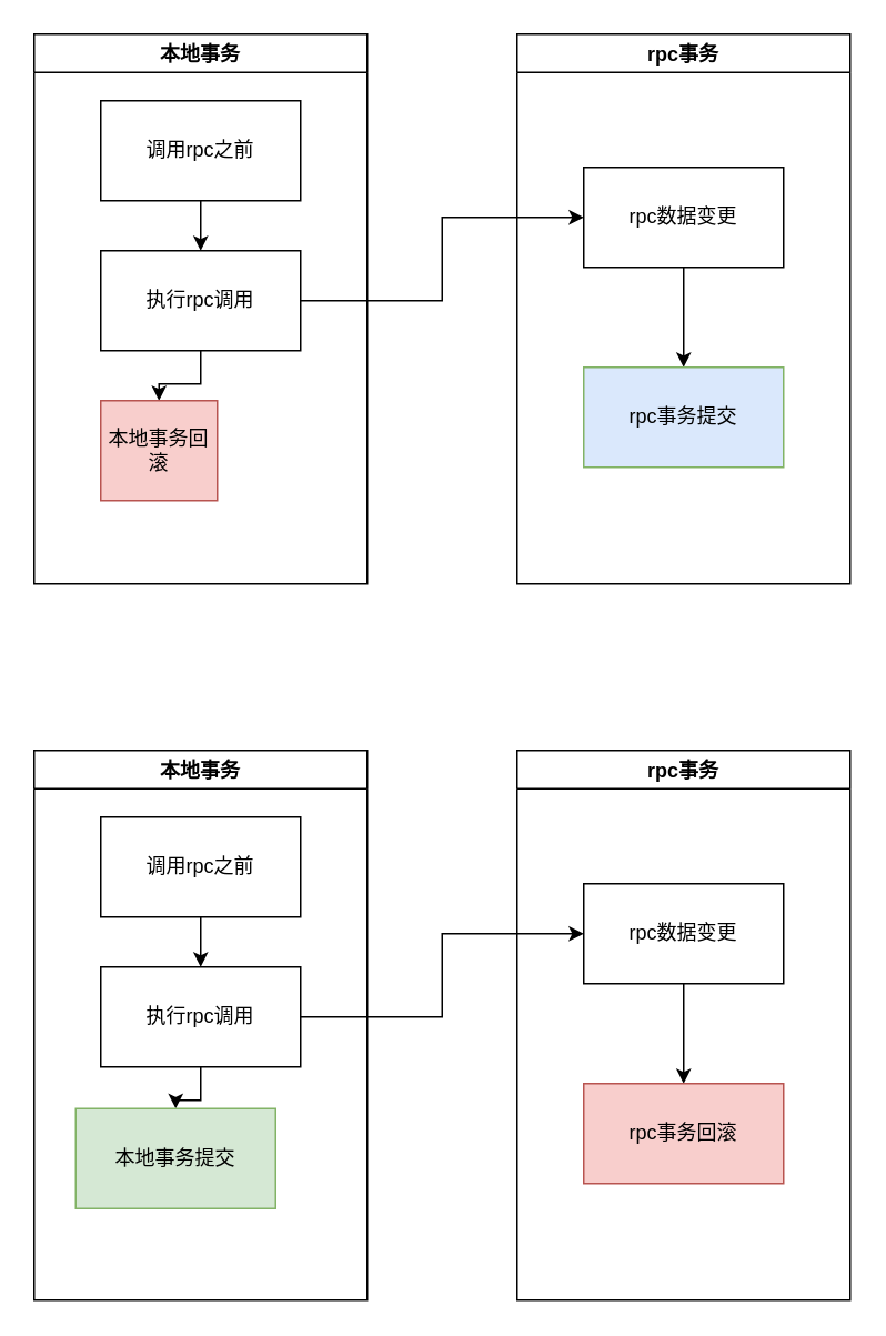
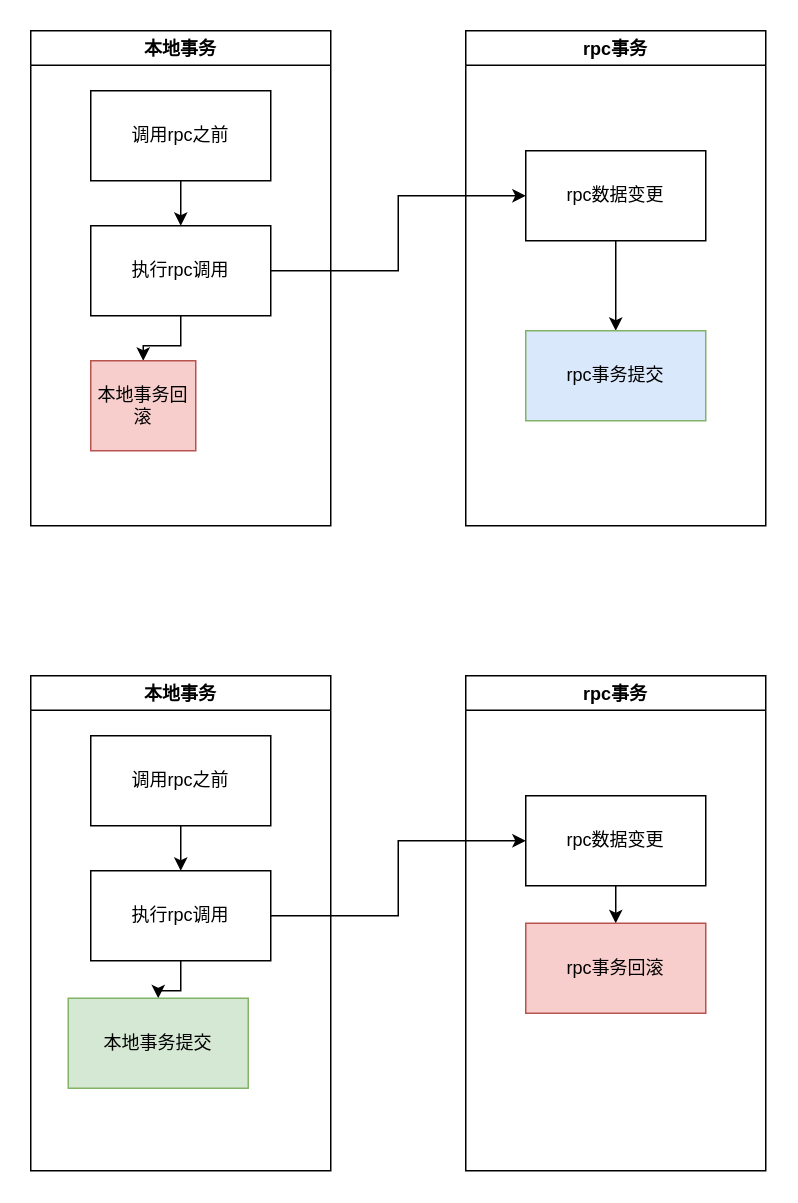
- <mxCell id="22" value="rpc事务回滚" style="rounded=0;whiteSpace=wrap;html=1;fillColor=#f8cecc;strokeColor=#b85450;" vertex="1" parent="19"><mxGeometry x="40" y="200" width="120" height="60" as="geometry" /></mxCell>
+ <mxCell id="22" value="rpc事务回滚" style="rounded=0;whiteSpace=wrap;html=1;fillColor=#f8cecc;strokeColor=#b85450;" vertex="1" parent="19"><mxGeometry x="40" y="165" width="120" height="60" as="geometry" /></mxCell>
